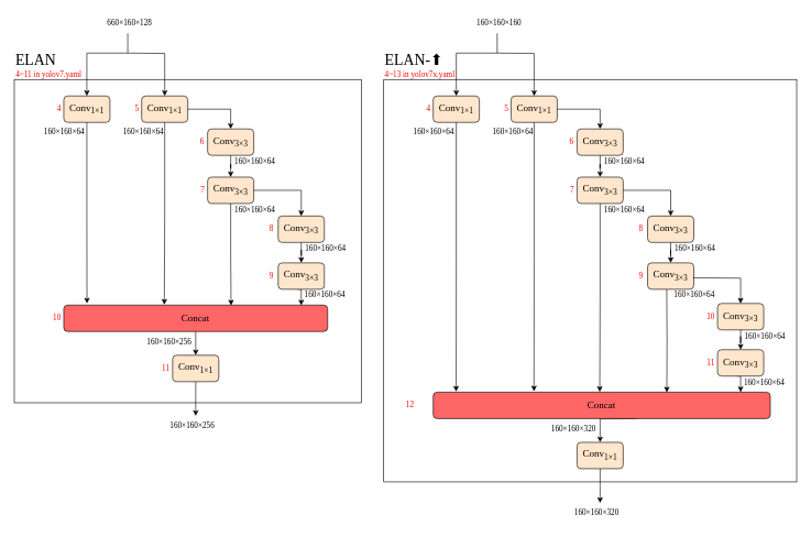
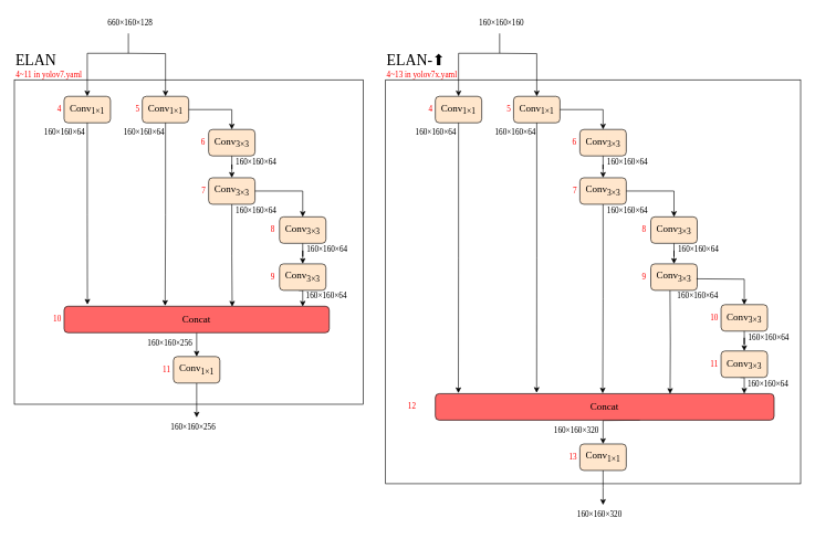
+ <mxCell id="30" value="&lt;font color=&quot;#ff0000&quot;&gt;13&lt;/font&gt;" style="text;html=1;strokeColor=none;fillColor=none;align=center;verticalAlign=middle;whiteSpace=wrap;rounded=0;fontFamily=Times New Roman;" parent="1" vertex="1"><mxGeometry x="854" y="675" width="20" height="30" as="geometry" /></mxCell>
